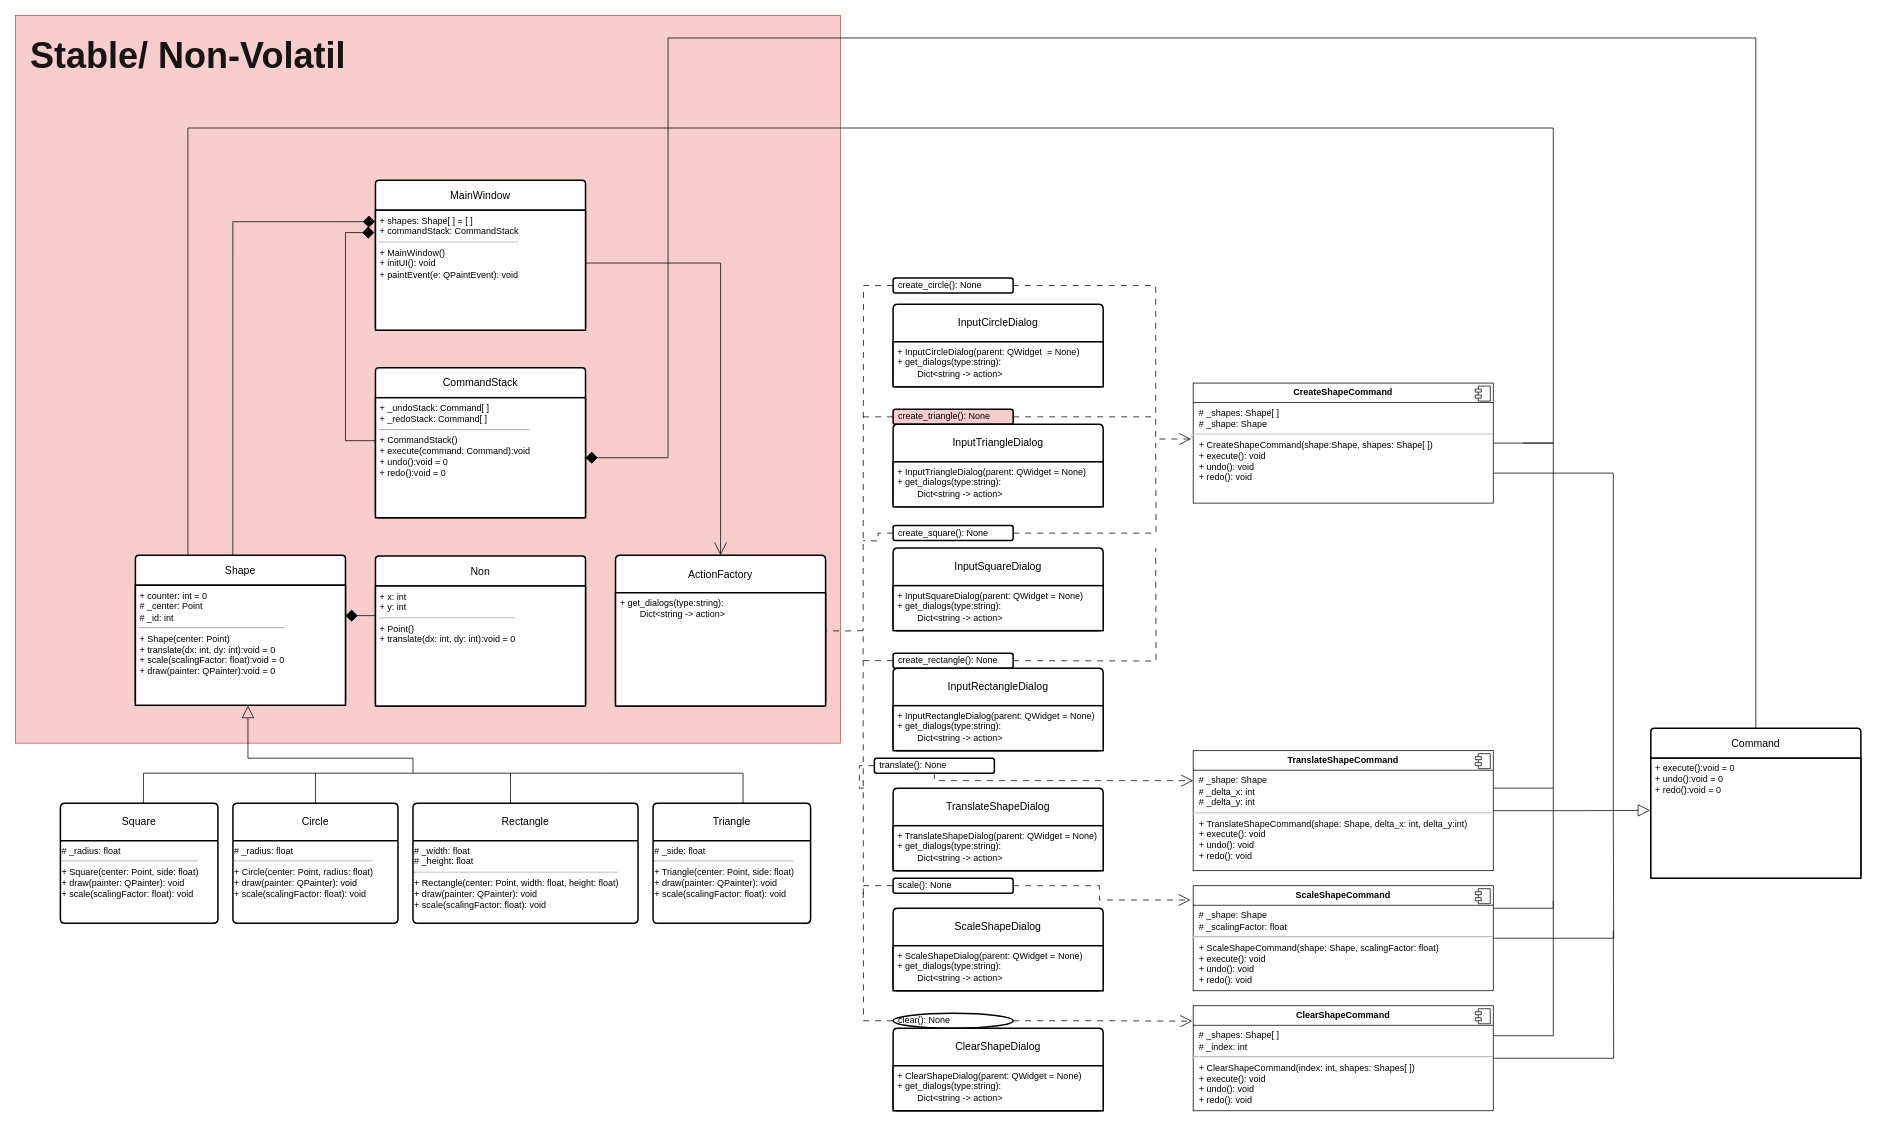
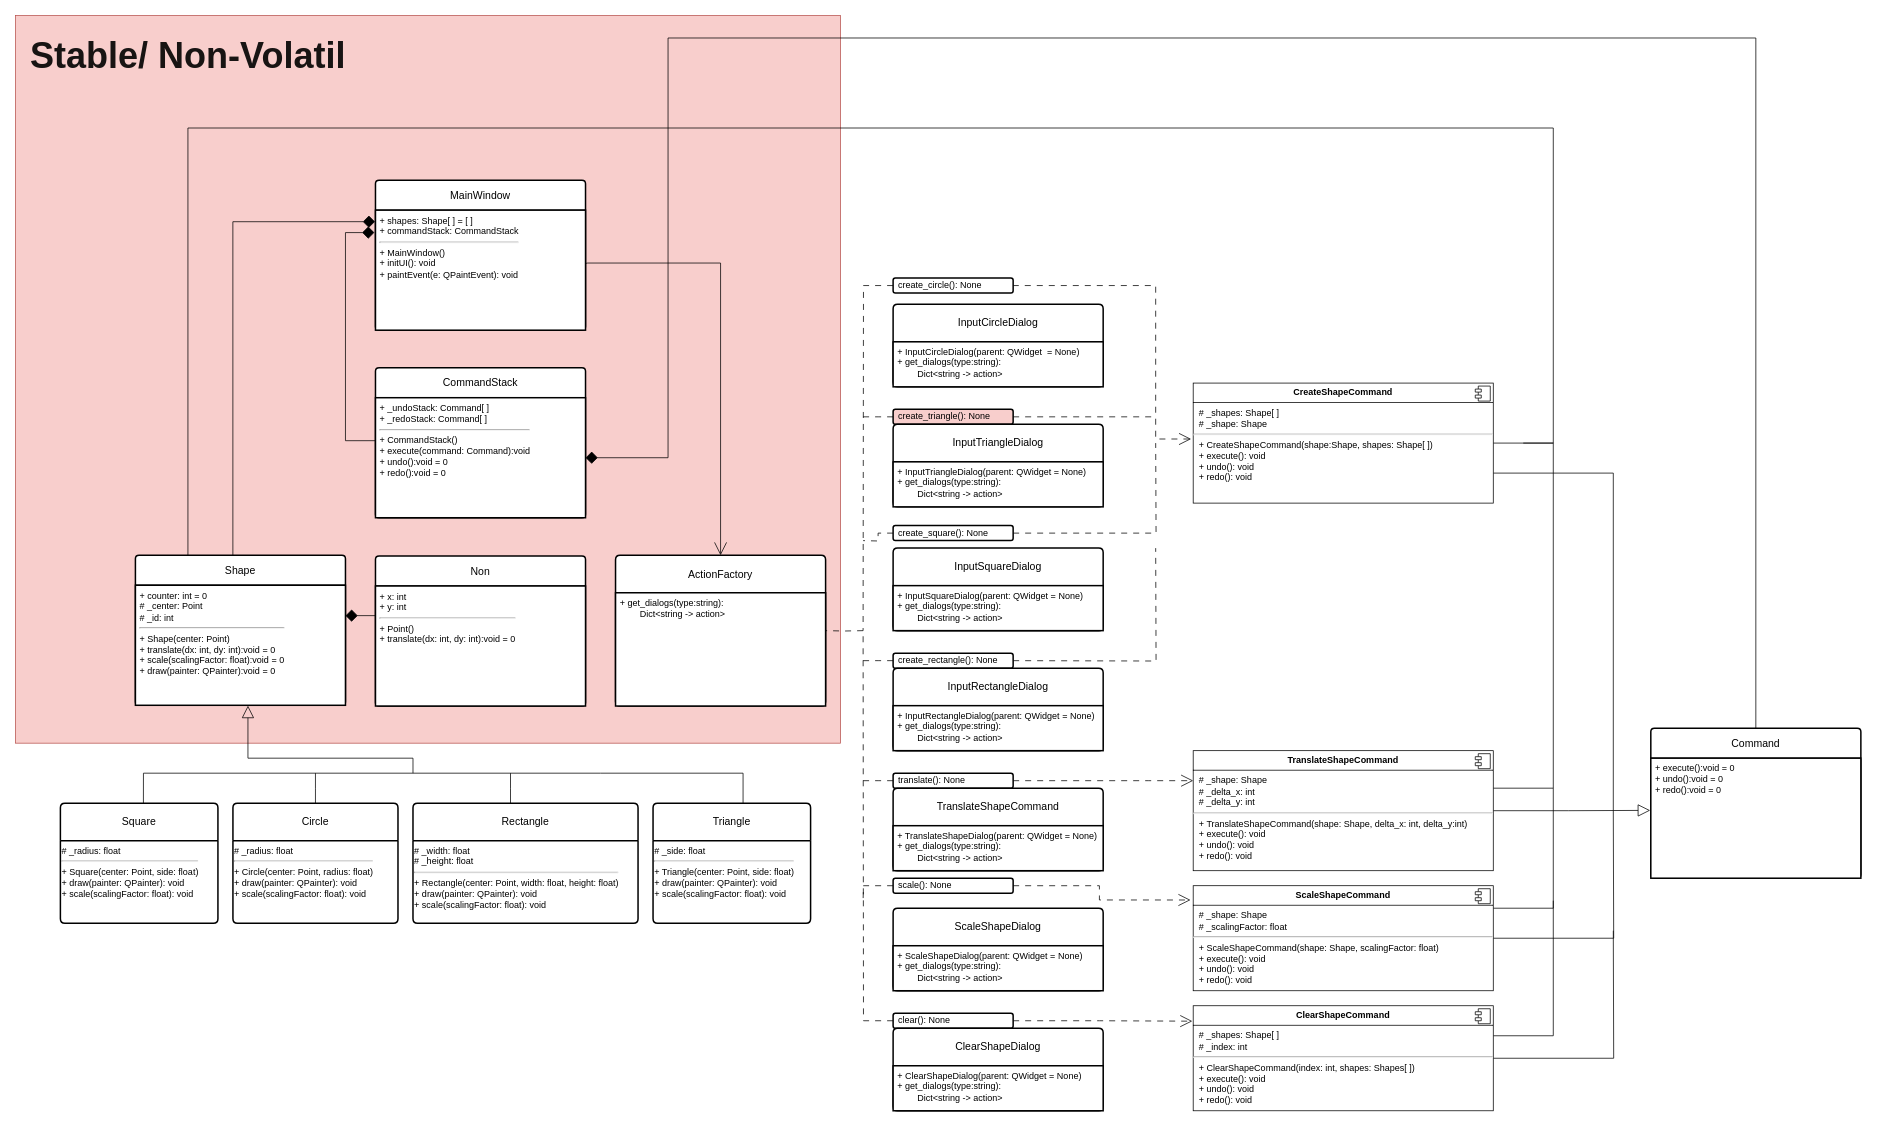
- <mxCell id="58" value="translate(): None" style="rounded=1;whiteSpace=wrap;html=1;strokeWidth=2;align=left;spacingLeft=5;" parent="1" vertex="1"><mxGeometry x="1165" y="1010" width="160" height="20" as="geometry" /></mxCell>
+ <mxCell id="58" value="translate(): None" style="rounded=1;whiteSpace=wrap;html=1;strokeWidth=2;align=left;spacingLeft=5;" parent="1" vertex="1"><mxGeometry x="1190" y="1030" width="160" height="20" as="geometry" /></mxCell>
- <mxCell id="71" value="TranslateShapeDialog" style="swimlane;childLayout=stackLayout;horizontal=1;startSize=50;horizontalStack=0;rounded=1;fontSize=14;fontStyle=0;strokeWidth=2;resizeParent=0;resizeLast=1;shadow=0;dashed=0;align=center;arcSize=4;whiteSpace=wrap;html=1;" parent="1" vertex="1"><mxGeometry x="1190" y="1050" width="280" height="110" as="geometry" /></mxCell>
+ <mxCell id="71" value="TranslateShapeCommand" style="swimlane;childLayout=stackLayout;horizontal=1;startSize=50;horizontalStack=0;rounded=1;fontSize=14;fontStyle=0;strokeWidth=2;resizeParent=0;resizeLast=1;shadow=0;dashed=0;align=center;arcSize=4;whiteSpace=wrap;html=1;" parent="1" vertex="1"><mxGeometry x="1190" y="1050" width="280" height="110" as="geometry" /></mxCell>
- <mxCell id="62" value="&lt;span style=&quot;background-color: transparent; color: light-dark(rgb(0, 0, 0), rgb(255, 255, 255));&quot;&gt;clear&lt;/span&gt;&lt;span style=&quot;background-color: transparent; color: light-dark(rgb(0, 0, 0), rgb(255, 255, 255));&quot;&gt;(): None&lt;/span&gt;" style="ellipse;whiteSpace=wrap;html=1;strokeWidth=2;align=left;spacingLeft=5;" parent="1" vertex="1"><mxGeometry x="1190" y="1350" width="160" height="20" as="geometry" /></mxCell>
+ <mxCell id="62" value="&lt;span style=&quot;background-color: transparent; color: light-dark(rgb(0, 0, 0), rgb(255, 255, 255));&quot;&gt;clear&lt;/span&gt;&lt;span style=&quot;background-color: transparent; color: light-dark(rgb(0, 0, 0), rgb(255, 255, 255));&quot;&gt;(): None&lt;/span&gt;" style="rounded=1;whiteSpace=wrap;html=1;strokeWidth=2;align=left;spacingLeft=5;" parent="1" vertex="1"><mxGeometry x="1190" y="1350" width="160" height="20" as="geometry" /></mxCell>
